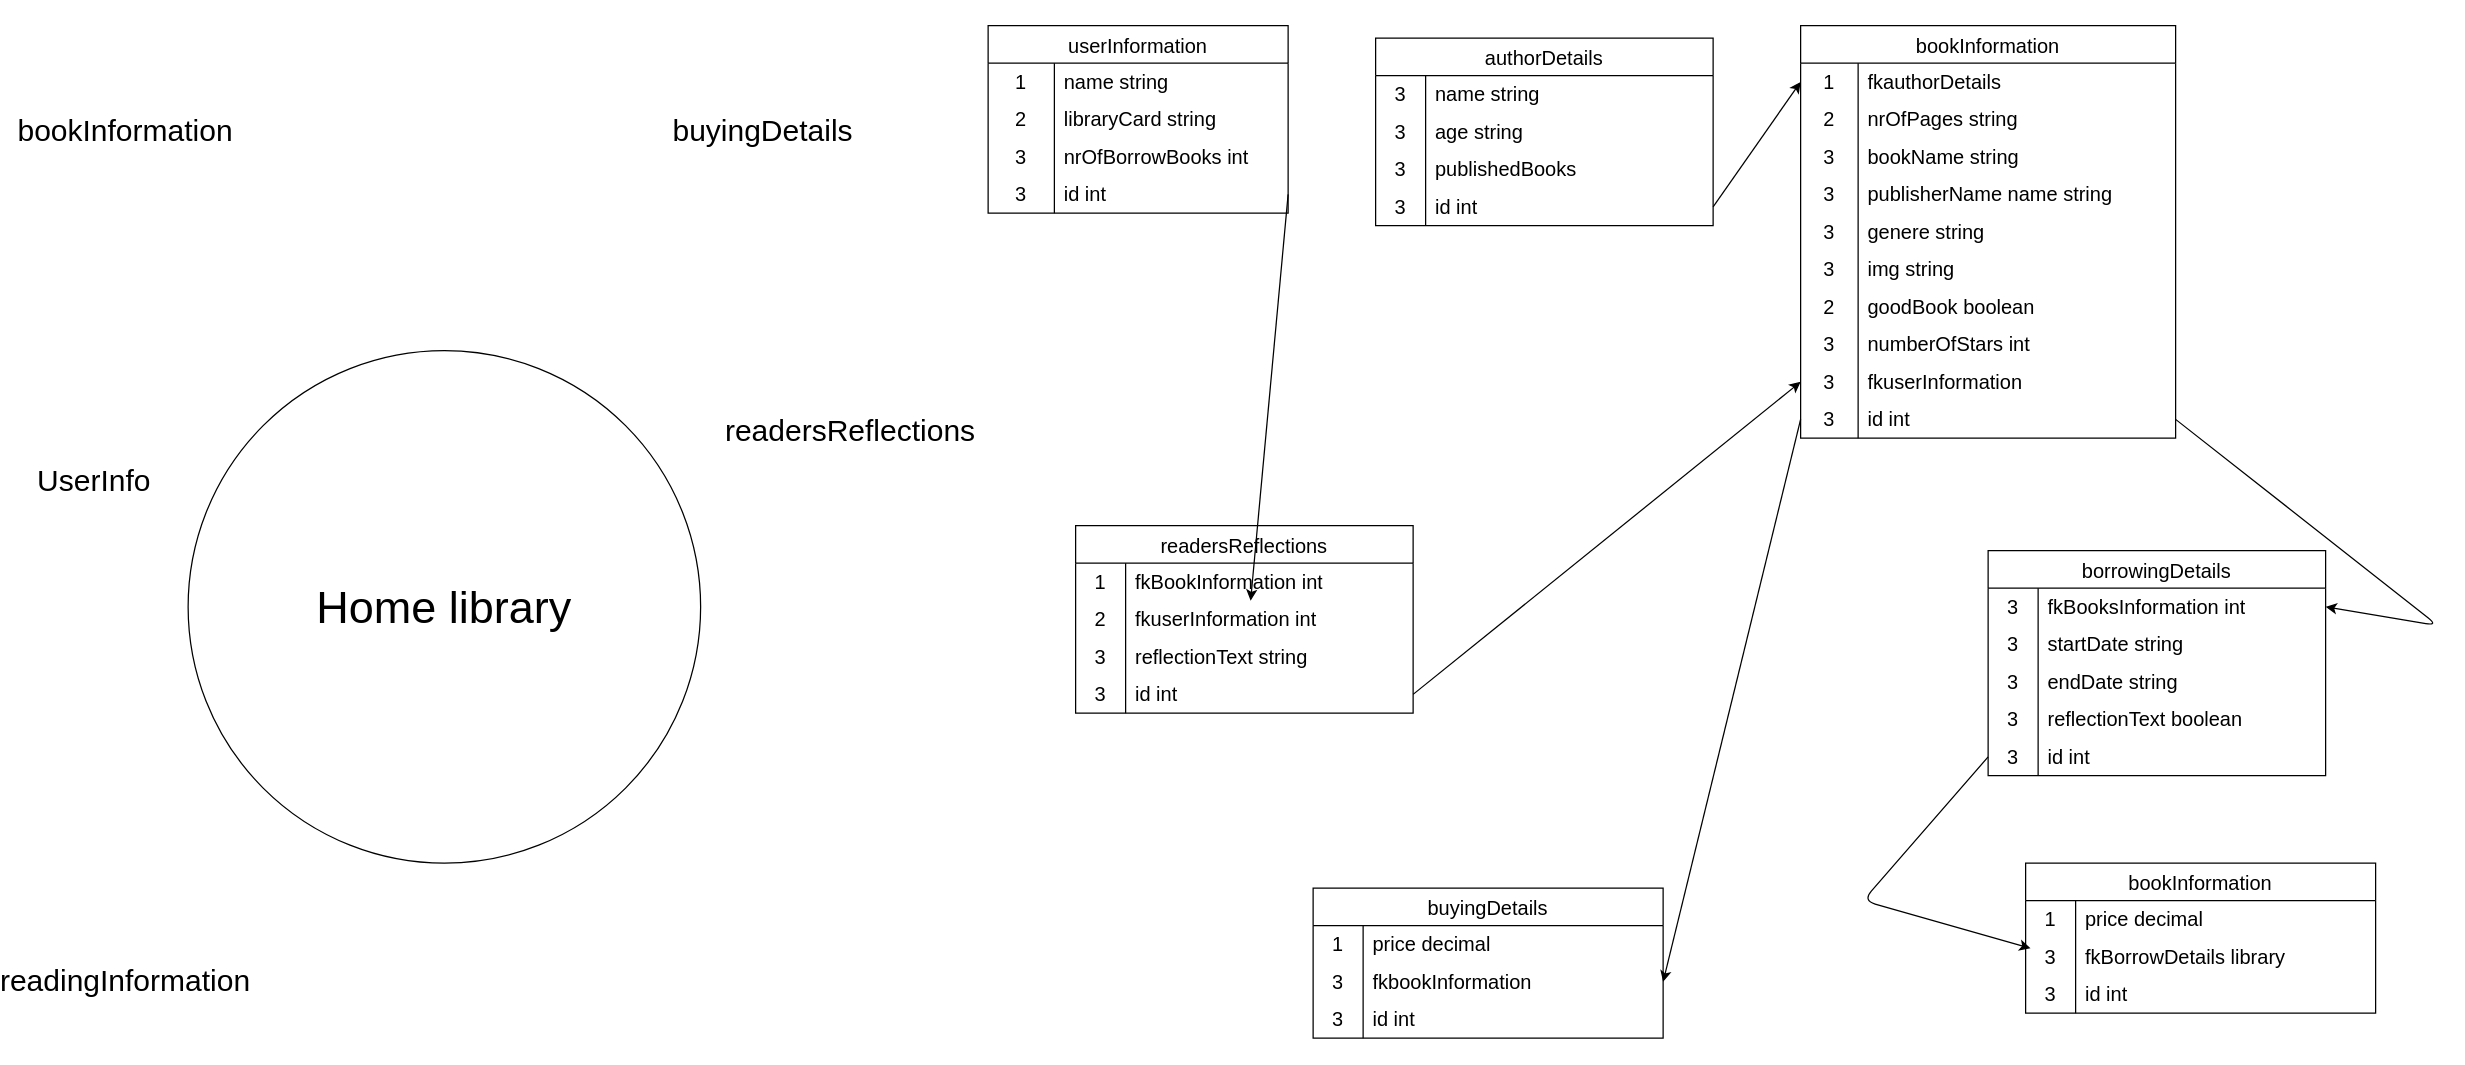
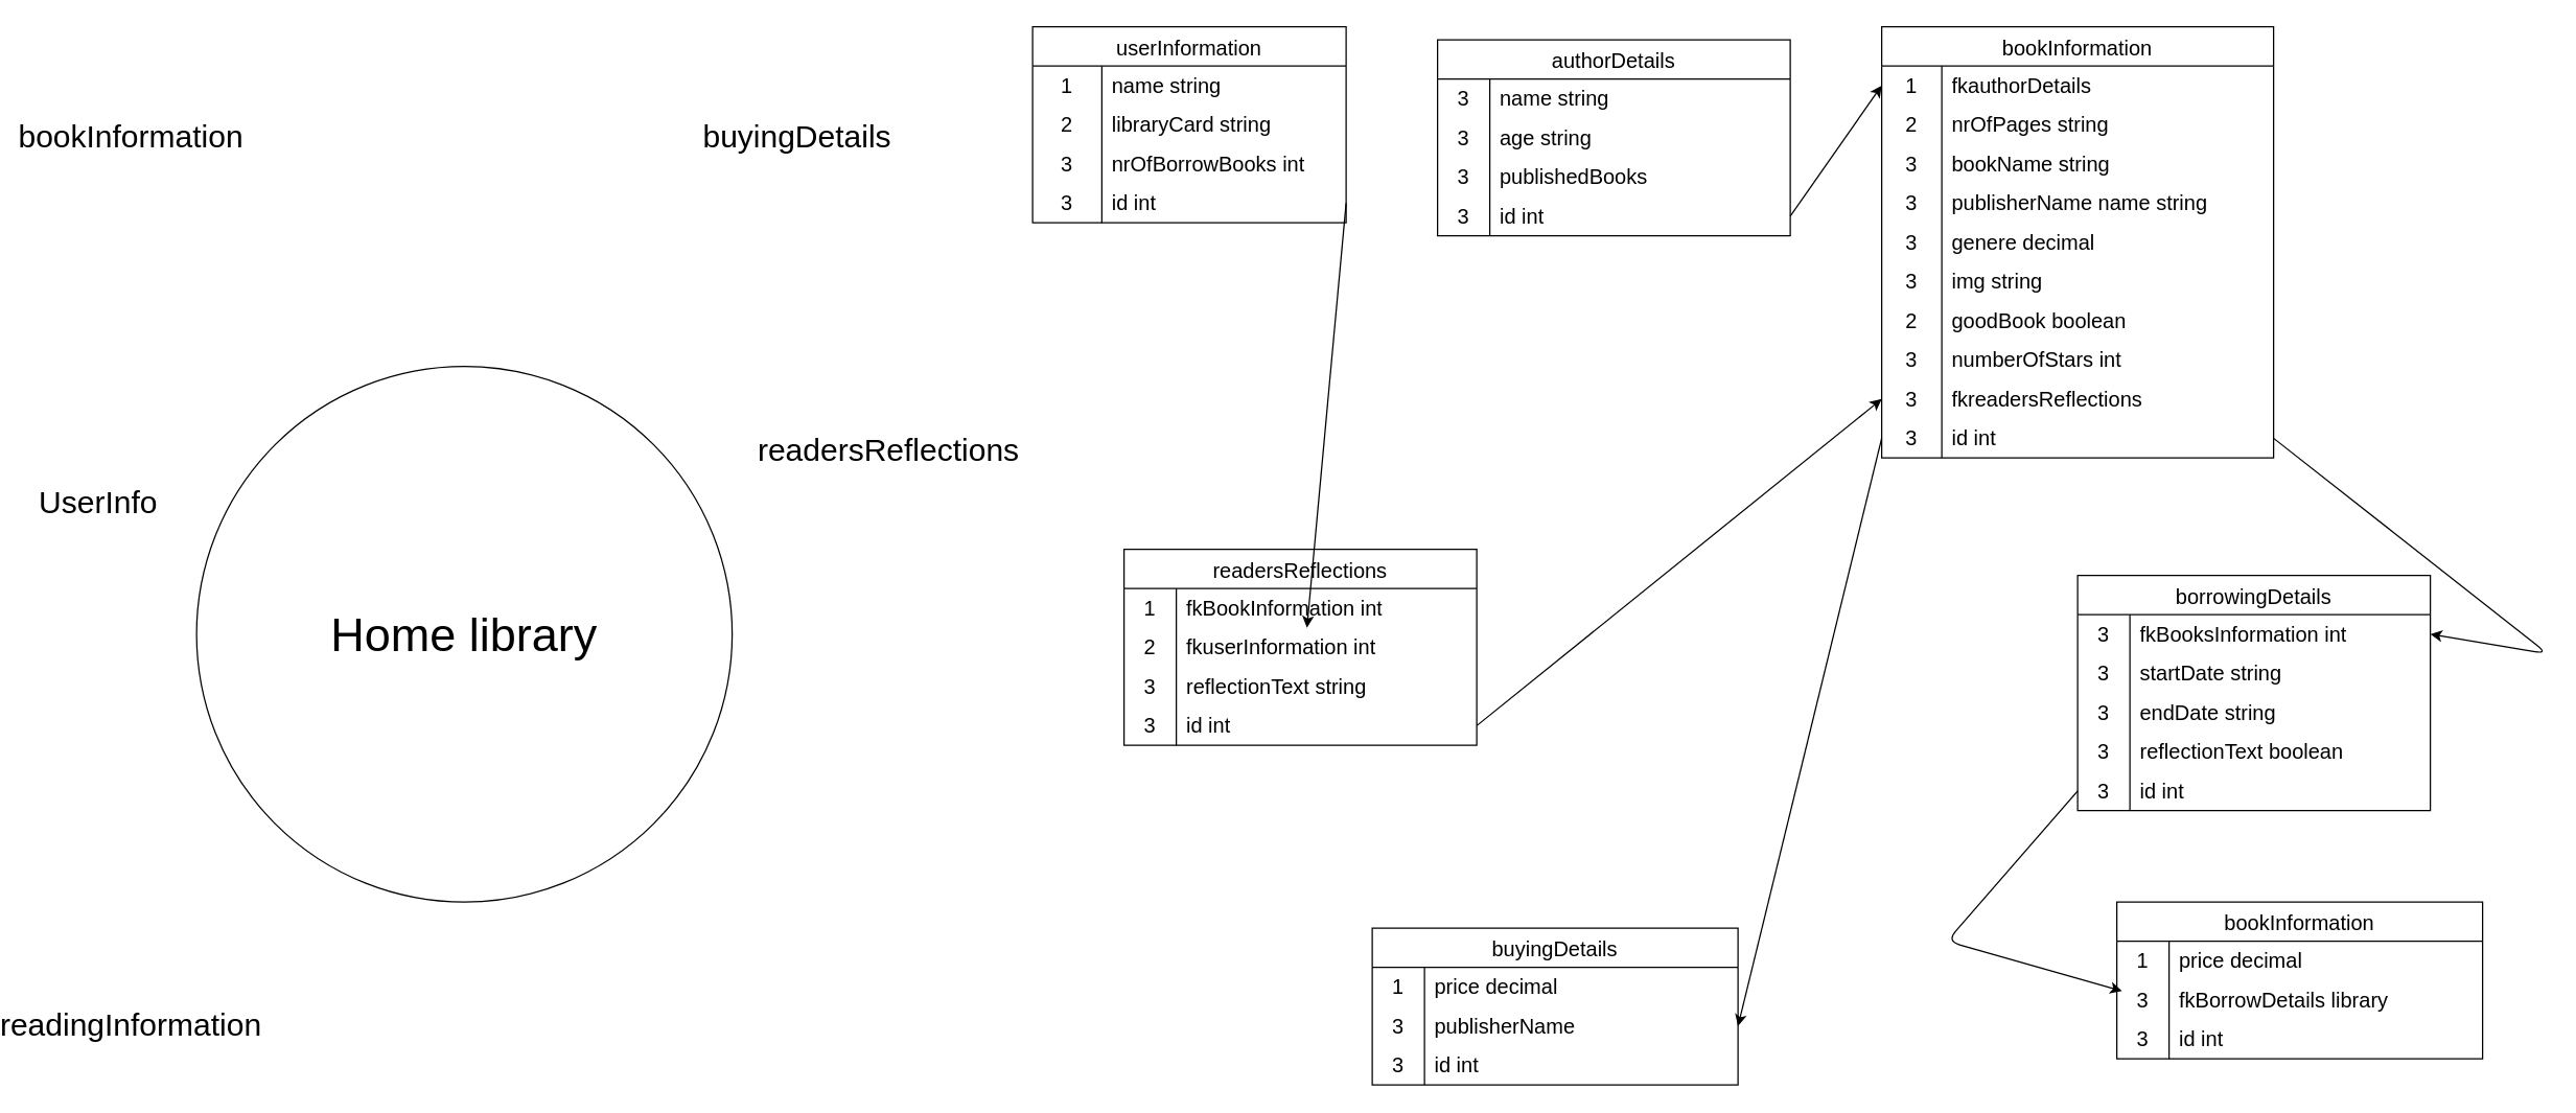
- <mxCell id="22" value="genere string" style="shape=partialRectangle;html=1;whiteSpace=wrap;connectable=0;fillColor=none;top=0;left=0;bottom=0;right=0;align=left;spacingLeft=6;overflow=hidden;strokeColor=inherit;fontSize=16;" vertex="1" parent="20"><mxGeometry x="46" width="254" height="30" as="geometry"><mxRectangle width="254" height="30" as="alternateBounds" /></mxGeometry></mxCell>
+ <mxCell id="22" value="genere decimal" style="shape=partialRectangle;html=1;whiteSpace=wrap;connectable=0;fillColor=none;top=0;left=0;bottom=0;right=0;align=left;spacingLeft=6;overflow=hidden;strokeColor=inherit;fontSize=16;" vertex="1" parent="20"><mxGeometry x="46" width="254" height="30" as="geometry"><mxRectangle width="254" height="30" as="alternateBounds" /></mxGeometry></mxCell>
- <mxCell id="34" value="fkuserInformation" style="shape=partialRectangle;html=1;whiteSpace=wrap;connectable=0;fillColor=none;top=0;left=0;bottom=0;right=0;align=left;spacingLeft=6;overflow=hidden;strokeColor=inherit;fontSize=16;" vertex="1" parent="32"><mxGeometry x="46" width="254" height="30" as="geometry"><mxRectangle width="254" height="30" as="alternateBounds" /></mxGeometry></mxCell>
+ <mxCell id="34" value="fkreadersReflections" style="shape=partialRectangle;html=1;whiteSpace=wrap;connectable=0;fillColor=none;top=0;left=0;bottom=0;right=0;align=left;spacingLeft=6;overflow=hidden;strokeColor=inherit;fontSize=16;" vertex="1" parent="32"><mxGeometry x="46" width="254" height="30" as="geometry"><mxRectangle width="254" height="30" as="alternateBounds" /></mxGeometry></mxCell>
- <mxCell id="44" value="fkbookInformation" style="shape=partialRectangle;html=1;whiteSpace=wrap;connectable=0;fillColor=none;top=0;left=0;bottom=0;right=0;align=left;spacingLeft=6;overflow=hidden;strokeColor=inherit;fontSize=16;" vertex="1" parent="42"><mxGeometry x="40" width="240" height="30" as="geometry"><mxRectangle width="240" height="30" as="alternateBounds" /></mxGeometry></mxCell>
+ <mxCell id="44" value="publisherName" style="shape=partialRectangle;html=1;whiteSpace=wrap;connectable=0;fillColor=none;top=0;left=0;bottom=0;right=0;align=left;spacingLeft=6;overflow=hidden;strokeColor=inherit;fontSize=16;" vertex="1" parent="42"><mxGeometry x="40" width="240" height="30" as="geometry"><mxRectangle width="240" height="30" as="alternateBounds" /></mxGeometry></mxCell>
